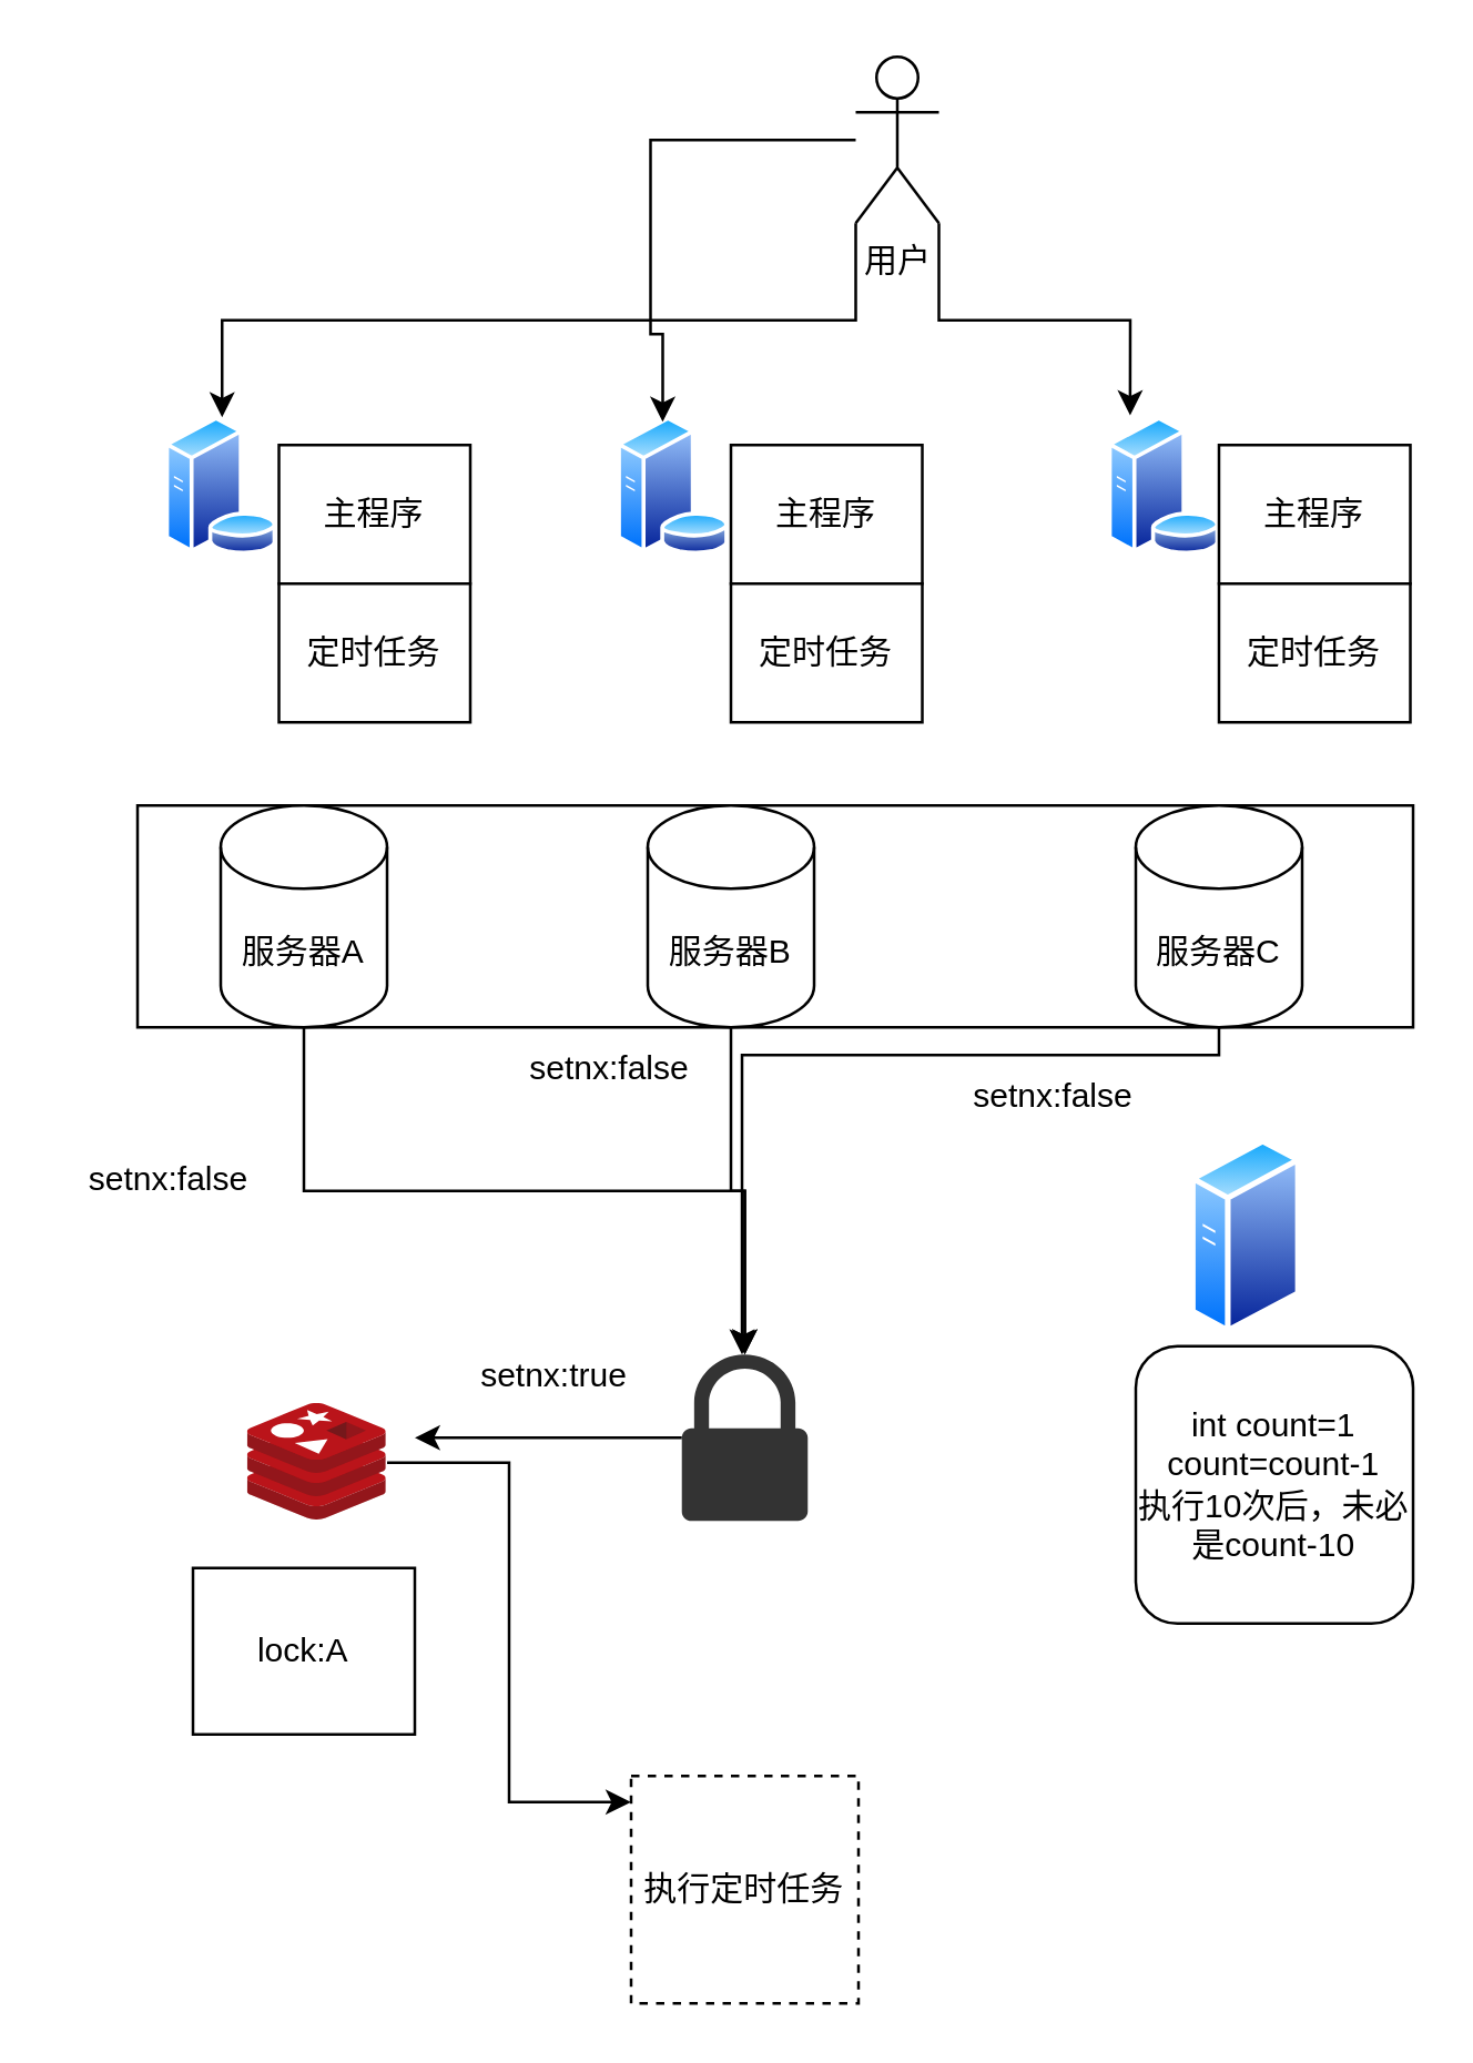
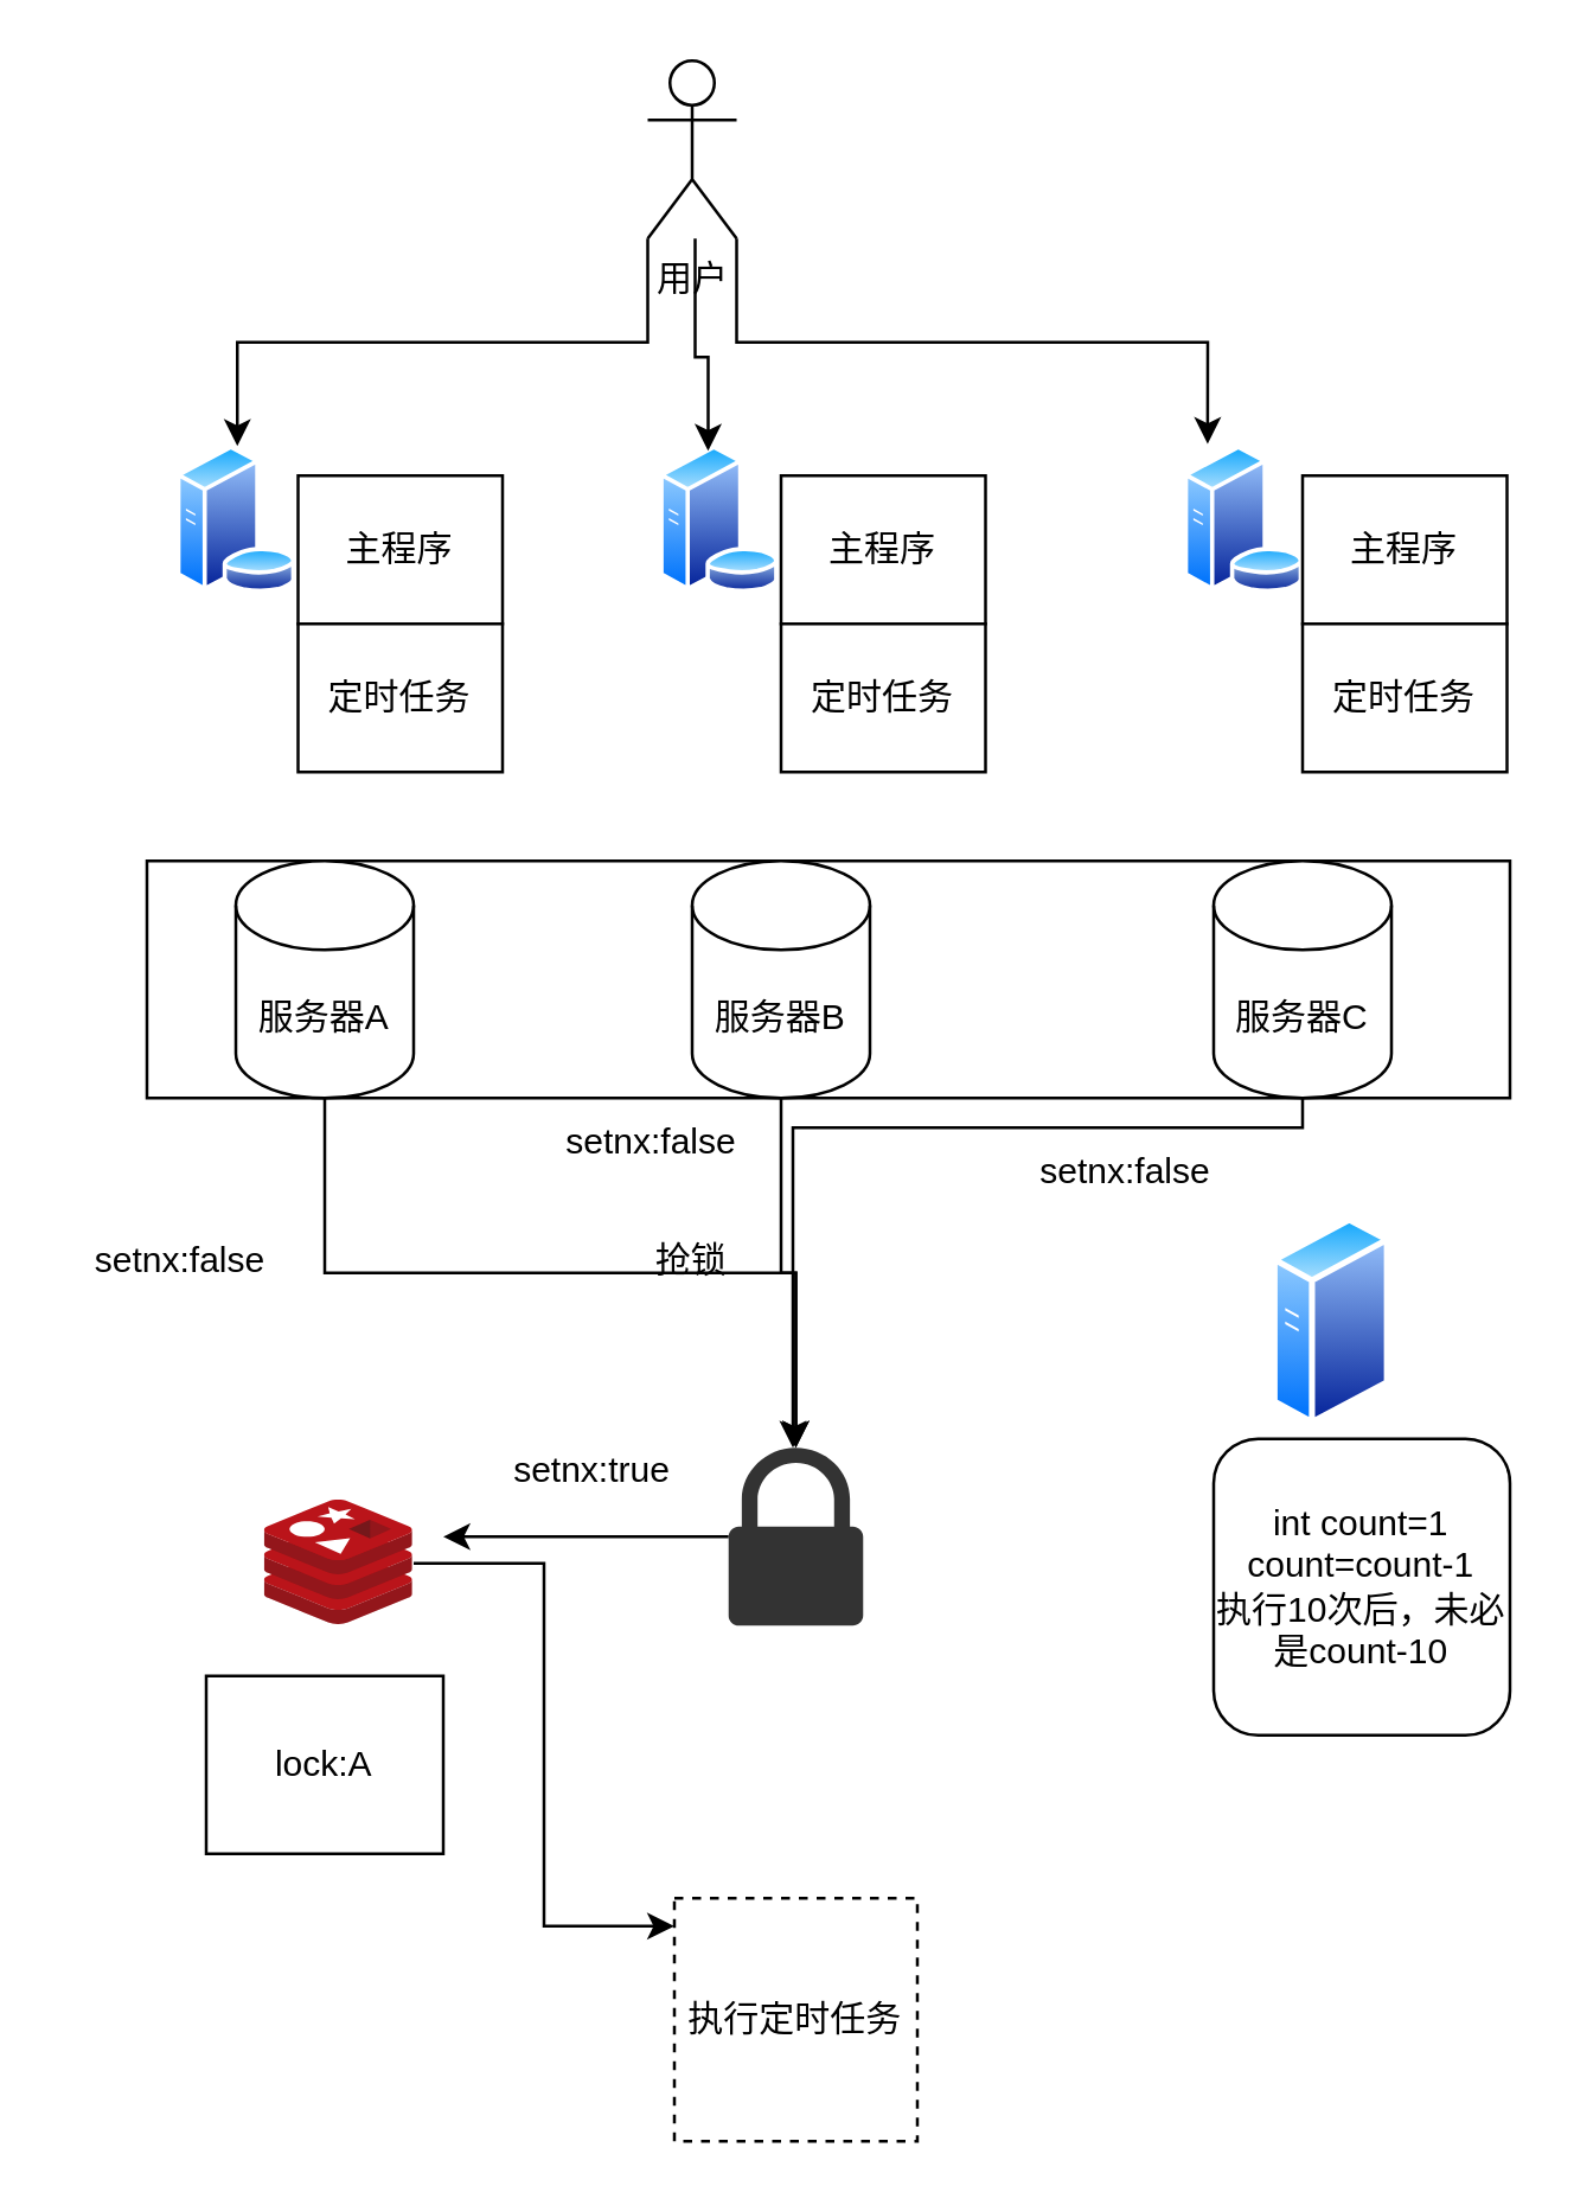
- <mxCell id="3" value="用户" style="shape=umlActor;verticalLabelPosition=bottom;verticalAlign=top;html=1;outlineConnect=0;" parent="1" vertex="1"><mxGeometry x="308" y="20" width="30" height="60" as="geometry" /></mxCell>
+ <mxCell id="3" value="用户" style="shape=umlActor;verticalLabelPosition=bottom;verticalAlign=top;html=1;outlineConnect=0;" parent="1" vertex="1"><mxGeometry x="218" y="20" width="30" height="60" as="geometry" /></mxCell>
+ <mxCell id="24" value="抢锁" style="text;html=1;align=center;verticalAlign=middle;whiteSpace=wrap;rounded=0;" parent="1" vertex="1"><mxGeometry x="203" y="410" width="60" height="30" as="geometry" /></mxCell>
